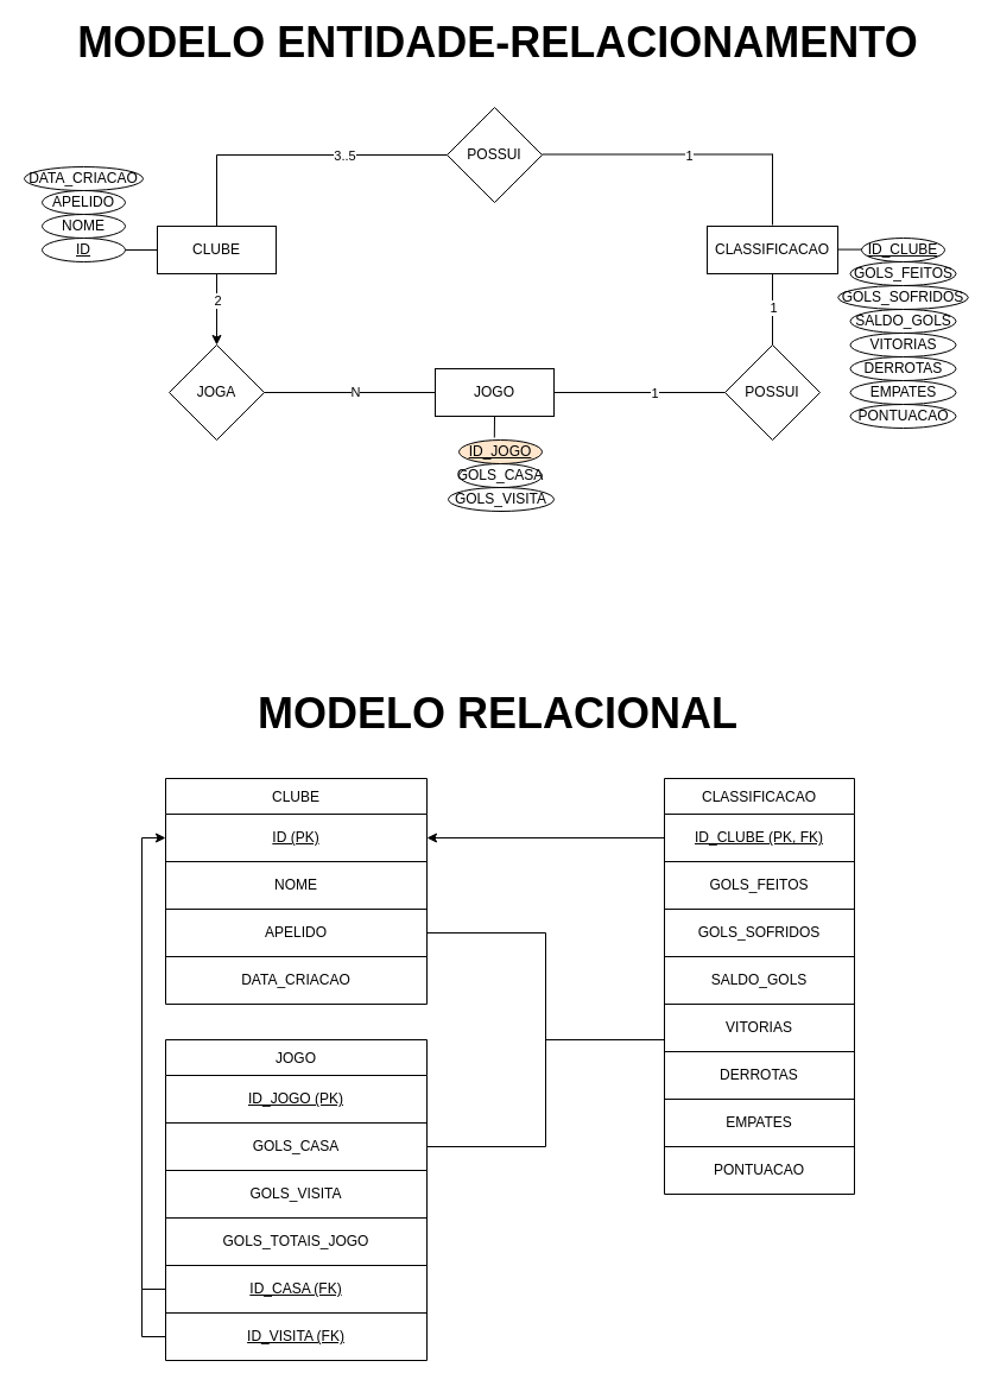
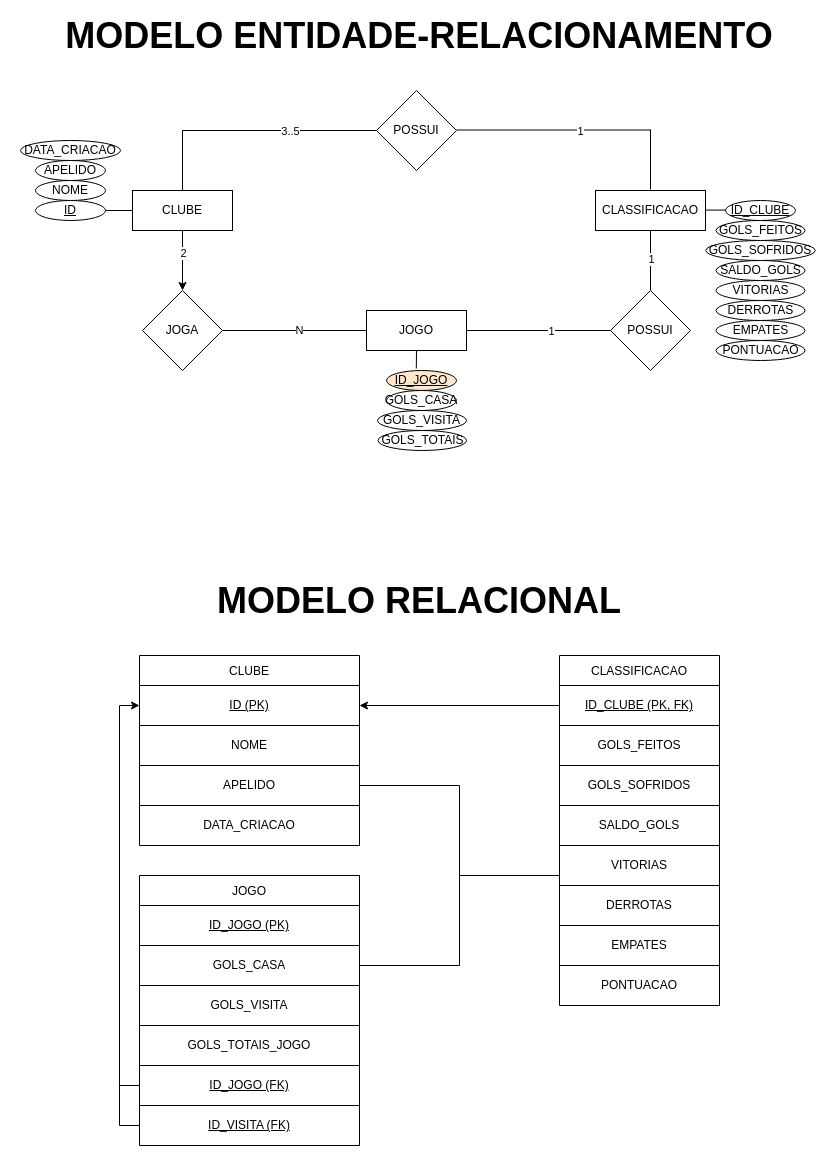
+ <mxCell id="78" value="GOLS_TOTAIS" style="ellipse;whiteSpace=wrap;html=1;align=center;" vertex="1" parent="1"><mxGeometry x="377.5" y="430" width="88.5" height="20" as="geometry" /></mxCell>
- <mxCell id="21" value="&lt;u&gt;ID_CASA (FK)&lt;/u&gt;" style="shape=partialRectangle;html=1;whiteSpace=wrap;connectable=0;strokeColor=inherit;overflow=hidden;fillColor=none;top=0;left=0;bottom=0;right=0;pointerEvents=1;" vertex="1" parent="20"><mxGeometry width="220" height="40" as="geometry"><mxRectangle width="220" height="40" as="alternateBounds" /></mxGeometry></mxCell>
+ <mxCell id="21" value="&lt;u&gt;ID_JOGO (FK)&lt;/u&gt;" style="shape=partialRectangle;html=1;whiteSpace=wrap;connectable=0;strokeColor=inherit;overflow=hidden;fillColor=none;top=0;left=0;bottom=0;right=0;pointerEvents=1;" vertex="1" parent="20"><mxGeometry width="220" height="40" as="geometry"><mxRectangle width="220" height="40" as="alternateBounds" /></mxGeometry></mxCell>
